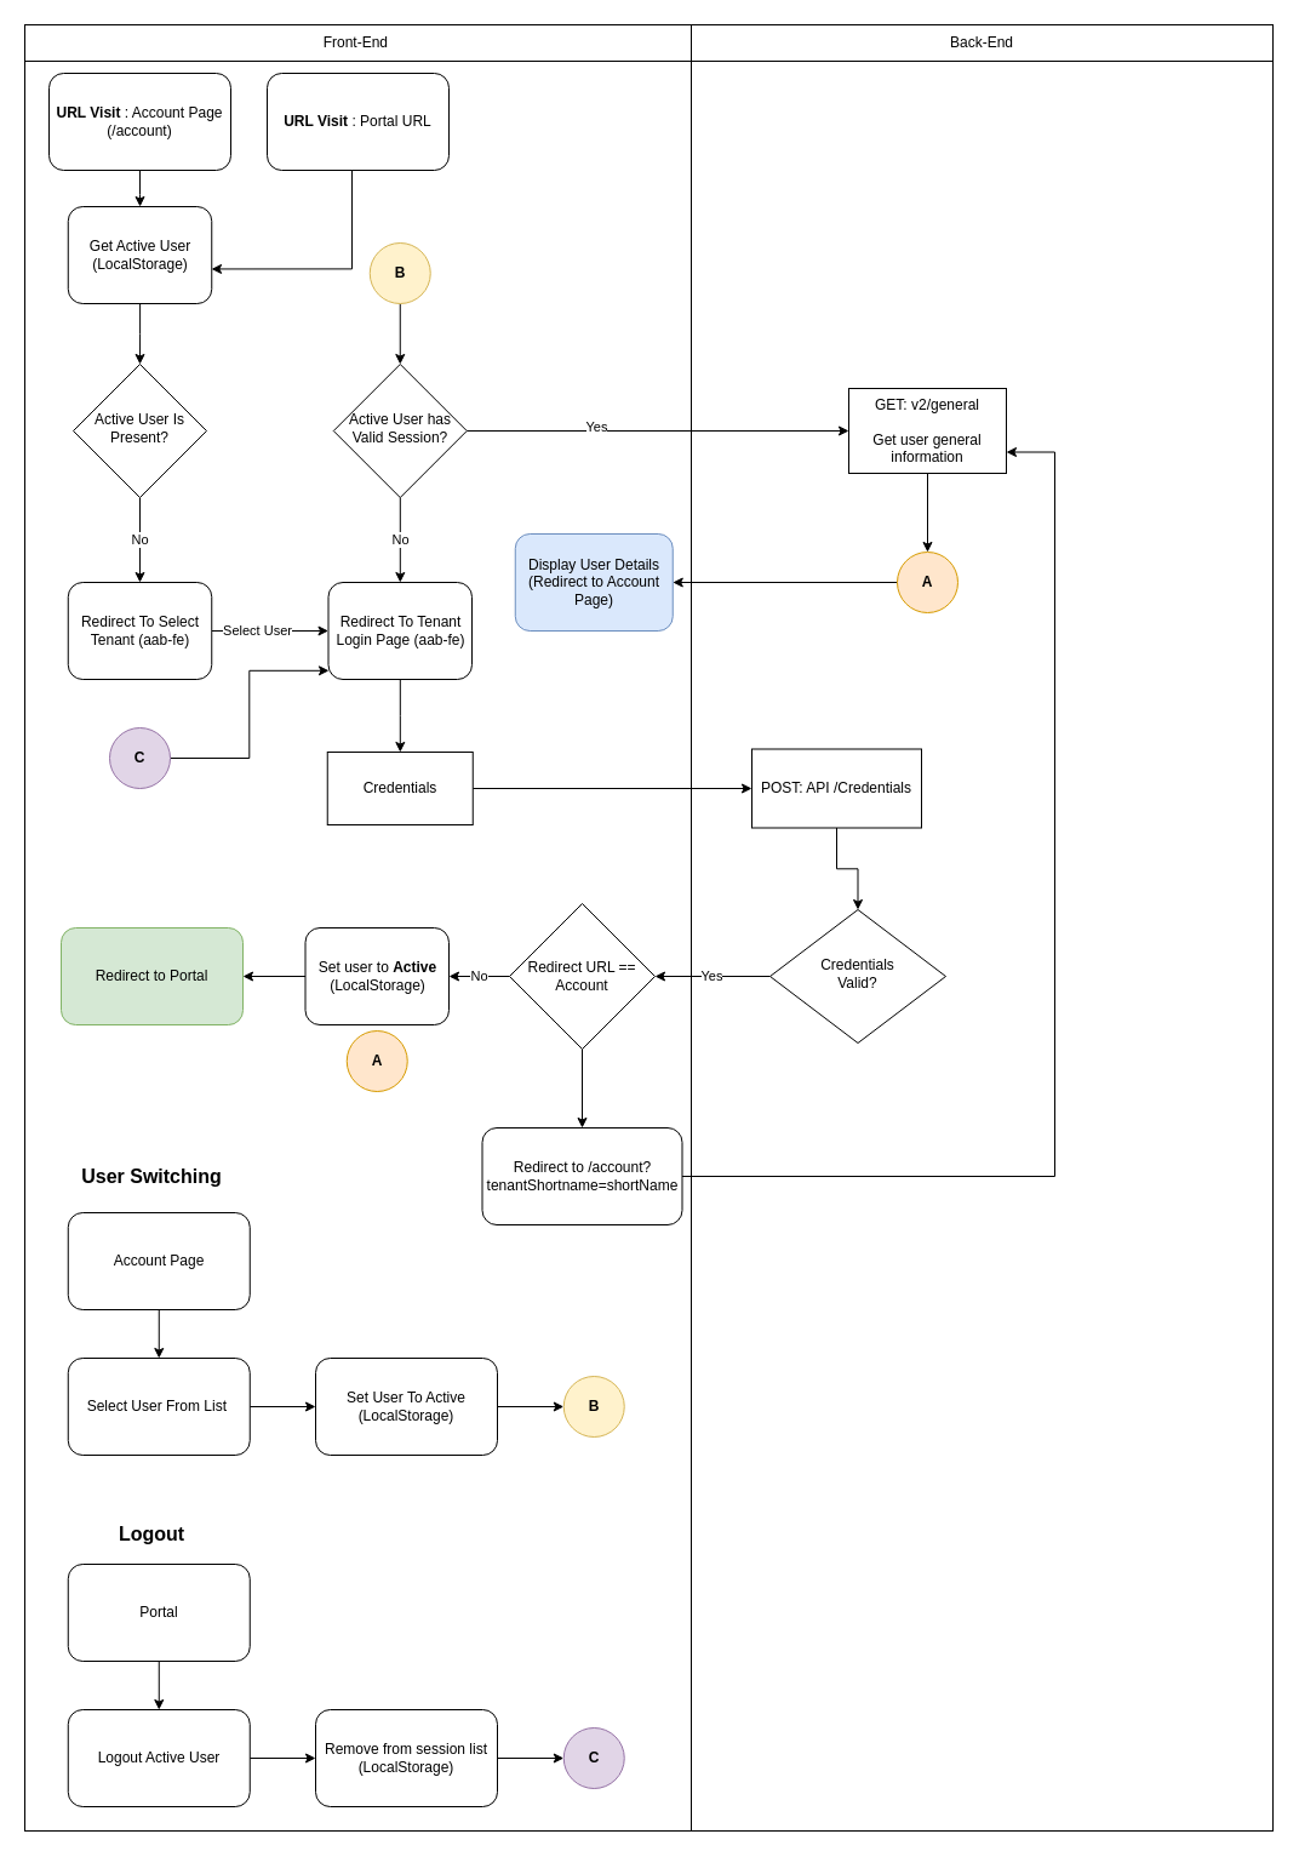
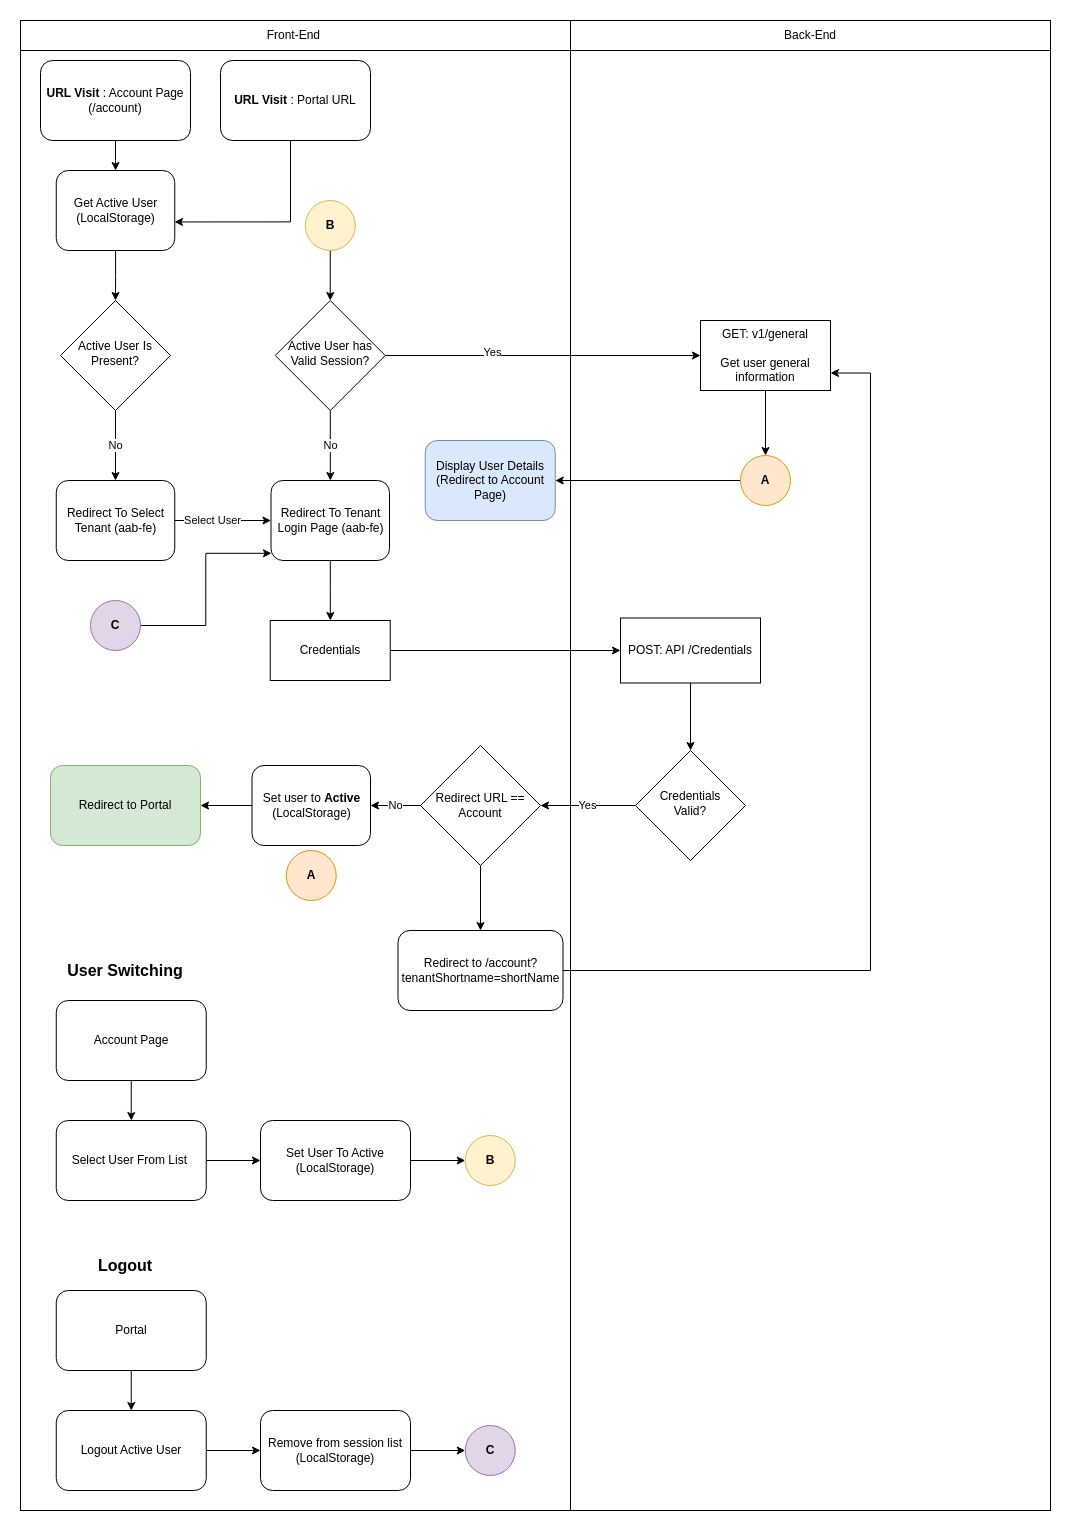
- <mxCell id="21" value="GET: v2/general&lt;br&gt;&lt;br&gt;Get user general information" style="rounded=3;whiteSpace=wrap;html=1;" vertex="1" parent="1"><mxGeometry x="700" y="320" width="130" height="70" as="geometry" /></mxCell>
+ <mxCell id="21" value="GET: v1/general&lt;br&gt;&lt;br&gt;Get user general information" style="rounded=3;whiteSpace=wrap;html=1;" vertex="1" parent="1"><mxGeometry x="700" y="320" width="130" height="70" as="geometry" /></mxCell>
- <mxCell id="35" value="Credentials&lt;br&gt;Valid?" style="rhombus;whiteSpace=wrap;html=1;shadow=0;fontFamily=Helvetica;fontSize=12;align=center;strokeWidth=1;spacing=6;spacingTop=-4;" vertex="1" parent="1"><mxGeometry x="635" y="750" width="145" height="110" as="geometry" /></mxCell>
+ <mxCell id="35" value="Credentials&lt;br&gt;Valid?" style="rhombus;whiteSpace=wrap;html=1;shadow=0;fontFamily=Helvetica;fontSize=12;align=center;strokeWidth=1;spacing=6;spacingTop=-4;" vertex="1" parent="1"><mxGeometry x="635" y="750" width="110" height="110" as="geometry" /></mxCell>
